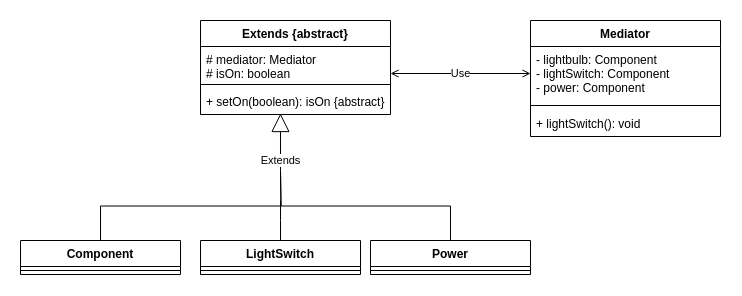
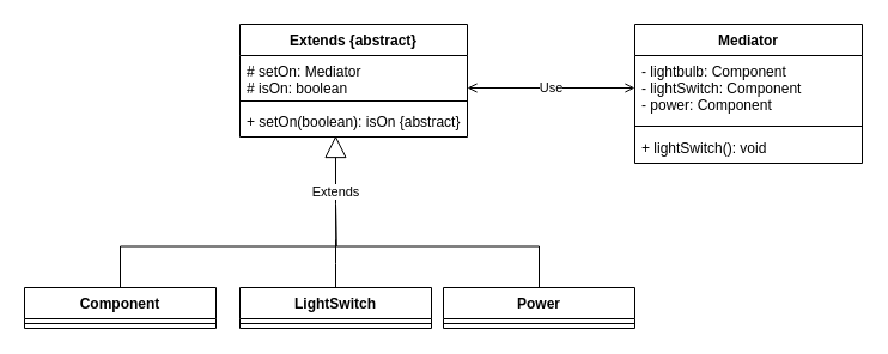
- <mxCell id="3" value="# mediator: Mediator&#10;# isOn: boolean" style="text;strokeColor=none;fillColor=none;align=left;verticalAlign=top;spacingLeft=4;spacingRight=4;overflow=hidden;rotatable=0;points=[[0,0.5],[1,0.5]];portConstraint=eastwest;" vertex="1" parent="2"><mxGeometry y="26" width="190" height="34" as="geometry" /></mxCell>
+ <mxCell id="3" value="# setOn: Mediator&#10;# isOn: boolean" style="text;strokeColor=none;fillColor=none;align=left;verticalAlign=top;spacingLeft=4;spacingRight=4;overflow=hidden;rotatable=0;points=[[0,0.5],[1,0.5]];portConstraint=eastwest;" vertex="1" parent="2"><mxGeometry y="26" width="190" height="34" as="geometry" /></mxCell>
